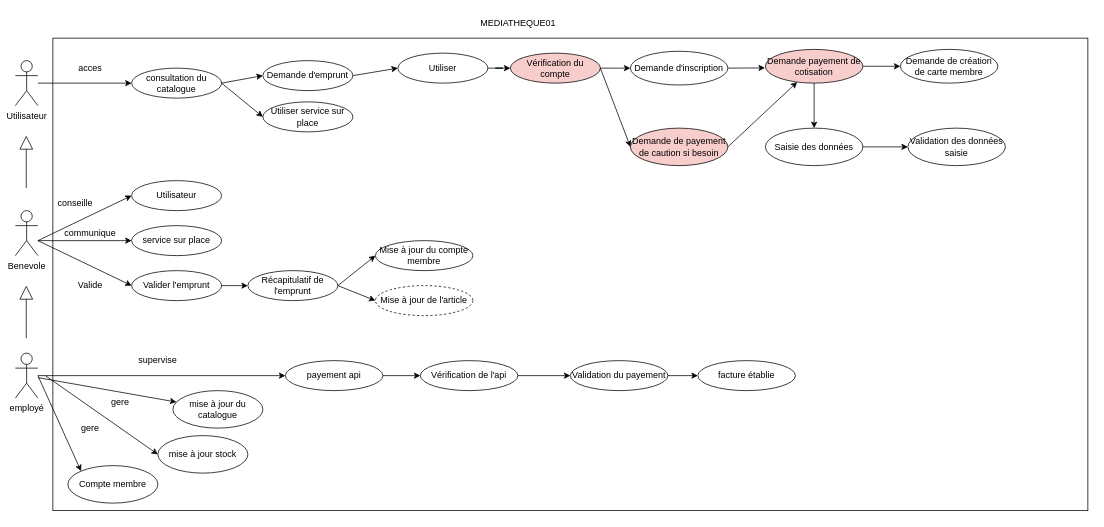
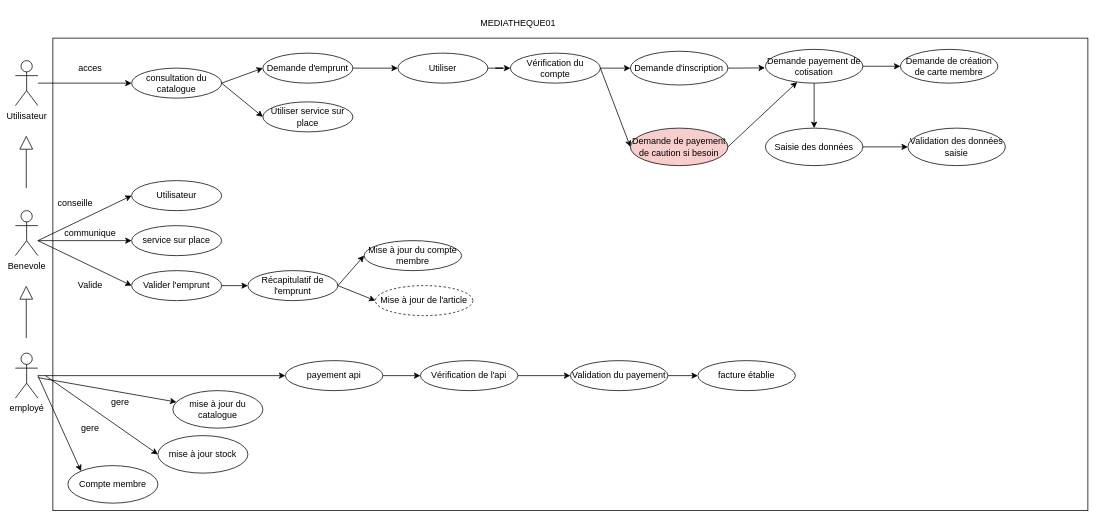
- <mxCell id="59" value="Demande payement de cotisation" style="ellipse;whiteSpace=wrap;html=1;fillColor=#f8cecc;" vertex="1" parent="1"><mxGeometry x="1020" y="65" width="130" height="45" as="geometry" /></mxCell>
+ <mxCell id="59" value="Demande payement de cotisation" style="ellipse;whiteSpace=wrap;html=1;" vertex="1" parent="1"><mxGeometry x="1020" y="65" width="130" height="45" as="geometry" /></mxCell>
- <mxCell id="29" value="Vérification du compte" style="ellipse;whiteSpace=wrap;html=1;fillColor=#f8cecc;" vertex="1" parent="1"><mxGeometry x="680" y="70" width="120" height="40" as="geometry" /></mxCell>
+ <mxCell id="29" value="Vérification du compte" style="ellipse;whiteSpace=wrap;html=1;" vertex="1" parent="1"><mxGeometry x="680" y="70" width="120" height="40" as="geometry" /></mxCell>
- <mxCell id="16" value="Demande d'emprunt" style="ellipse;whiteSpace=wrap;html=1;" vertex="1" parent="1"><mxGeometry x="350" y="80" width="120" height="40" as="geometry" /></mxCell>
+ <mxCell id="16" value="Demande d'emprunt" style="ellipse;whiteSpace=wrap;html=1;" vertex="1" parent="1"><mxGeometry x="350" y="70" width="120" height="40" as="geometry" /></mxCell>
- <mxCell id="35" value="Mise à jour du compte membre" style="ellipse;whiteSpace=wrap;html=1;" vertex="1" parent="1"><mxGeometry x="500" y="320" width="130" height="40" as="geometry" /></mxCell>
+ <mxCell id="35" value="Mise à jour du compte membre" style="ellipse;whiteSpace=wrap;html=1;" vertex="1" parent="1"><mxGeometry x="485" y="320" width="130" height="40" as="geometry" /></mxCell>
- <mxCell id="33" value="supervise" style="text;html=1;strokeColor=none;fillColor=none;align=center;verticalAlign=middle;whiteSpace=wrap;rounded=0;" vertex="1" parent="1"><mxGeometry x="190" y="470" width="40" height="20" as="geometry" /></mxCell>
